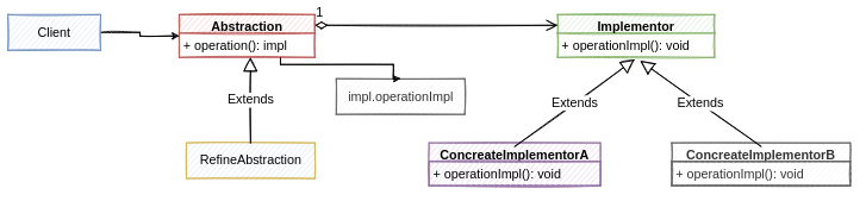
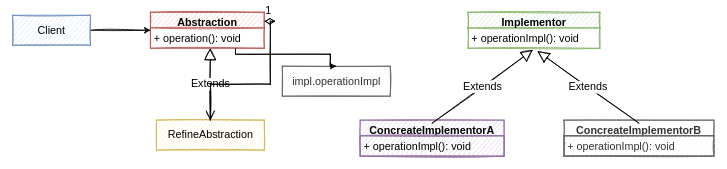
- <mxCell id="16" value="1" style="endArrow=open;html=1;endSize=12;startArrow=diamondThin;startSize=14;startFill=0;edgeStyle=orthogonalEdgeStyle;align=left;verticalAlign=bottom;rounded=0;fontSize=18;strokeWidth=1.5;entryX=0;entryY=0.25;entryDx=0;entryDy=0;sketch=1;exitX=1;exitY=0.25;exitDx=0;exitDy=0;" edge="1" parent="1" source="4" target="6"><mxGeometry x="-1" y="3" relative="1" as="geometry"><mxPoint x="500" y="40" as="sourcePoint" /><mxPoint x="660" y="40" as="targetPoint" /></mxGeometry></mxCell>
+ <mxCell id="16" value="1" style="endArrow=open;html=1;endSize=12;startArrow=diamondThin;startSize=14;startFill=0;edgeStyle=orthogonalEdgeStyle;align=left;verticalAlign=bottom;rounded=0;fontSize=18;strokeWidth=1.5;sketch=1;exitX=1;exitY=0.25;exitDx=0;exitDy=0;" edge="1" parent="1" source="4" target="14"><mxGeometry x="-1" y="3" relative="1" as="geometry"><mxPoint x="500" y="40" as="sourcePoint" /><mxPoint x="660" y="40" as="targetPoint" /></mxGeometry></mxCell>
- <mxCell id="3" value="Client" style="rounded=0;whiteSpace=wrap;html=1;fontSize=18;strokeWidth=1.5;fillColor=#dae8fc;strokeColor=#6c8ebf;sketch=1;" parent="1" vertex="1"><mxGeometry x="10" y="20" width="130" height="50" as="geometry" /></mxCell>
+ <mxCell id="3" value="Client" style="rounded=0;whiteSpace=wrap;html=1;fontSize=18;strokeWidth=1.5;fillColor=#dae8fc;strokeColor=#6c8ebf;sketch=1;" parent="1" vertex="1"><mxGeometry x="20" y="25" width="130" height="50" as="geometry" /></mxCell>
- <mxCell id="5" value="+ operation(): impl" style="text;strokeColor=none;fillColor=none;align=left;verticalAlign=top;spacingLeft=4;spacingRight=4;overflow=hidden;rotatable=0;points=[[0,0.5],[1,0.5]];portConstraint=eastwest;fontSize=18;strokeWidth=1.5;sketch=1;" vertex="1" parent="4"><mxGeometry y="26" width="190" height="34" as="geometry" /></mxCell>
+ <mxCell id="5" value="+ operation(): void" style="text;strokeColor=none;fillColor=none;align=left;verticalAlign=top;spacingLeft=4;spacingRight=4;overflow=hidden;rotatable=0;points=[[0,0.5],[1,0.5]];portConstraint=eastwest;fontSize=18;strokeWidth=1.5;sketch=1;" vertex="1" parent="4"><mxGeometry y="26" width="190" height="34" as="geometry" /></mxCell>
- <mxCell id="14" value="RefineAbstraction" style="html=1;fontSize=18;strokeWidth=1.5;sketch=1;fillColor=#dae8fc;strokeColor=#d6b656;" vertex="1" parent="1"><mxGeometry x="260" y="200" width="180" height="50" as="geometry" /></mxCell>
+ <mxCell id="14" value="RefineAbstraction" style="html=1;fontSize=18;strokeWidth=1.5;sketch=1;fillColor=#fff2cc;strokeColor=#d6b656;" vertex="1" parent="1"><mxGeometry x="260" y="200" width="180" height="50" as="geometry" /></mxCell>
